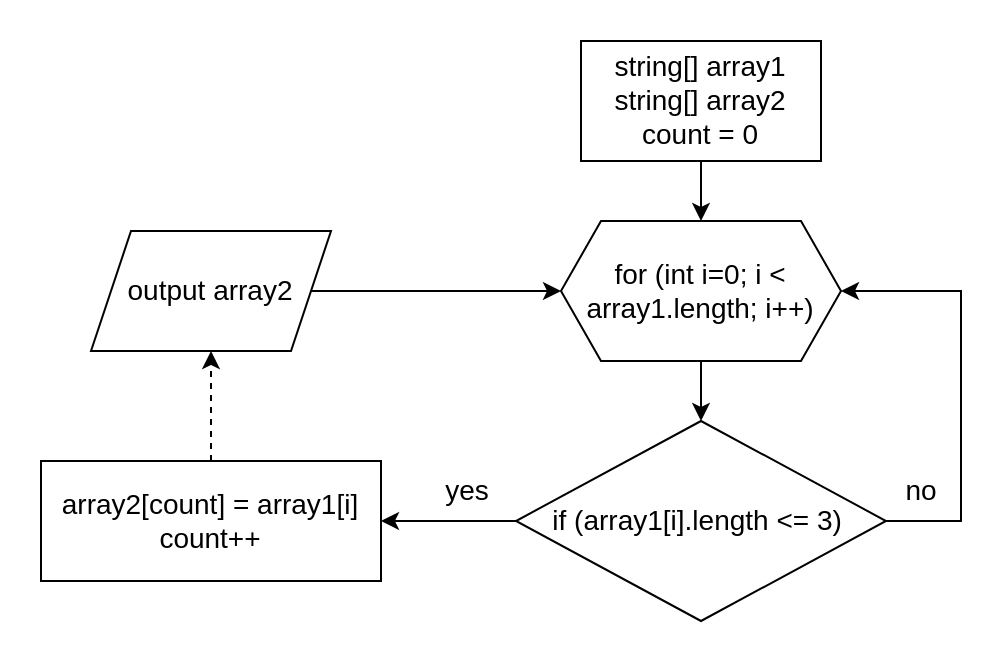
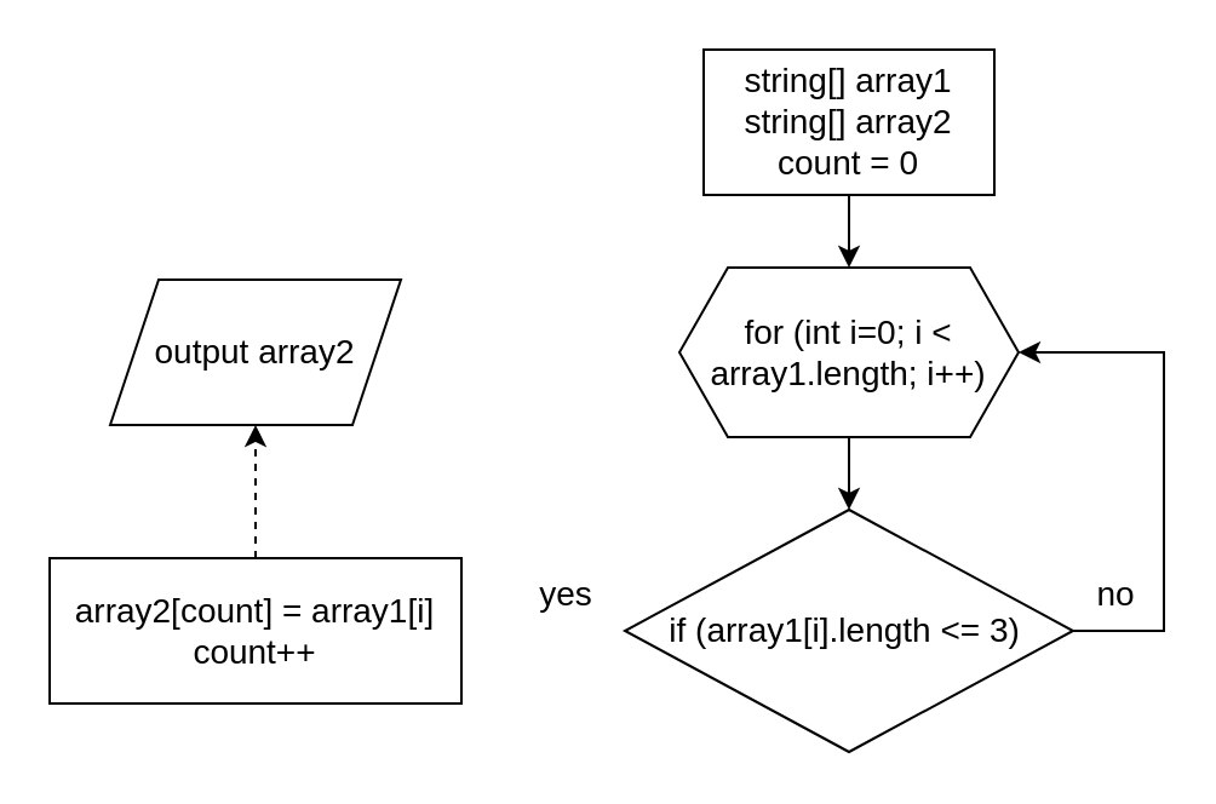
- <mxCell id="13" value="" style="edgeStyle=orthogonalEdgeStyle;rounded=0;orthogonalLoop=1;jettySize=auto;html=1;fontSize=14;" edge="1" parent="1" source="14" target="5"><mxGeometry relative="1" as="geometry" /></mxCell>
- <mxCell id="7" value="" style="edgeStyle=orthogonalEdgeStyle;rounded=0;orthogonalLoop=1;jettySize=auto;html=1;fontSize=14;" edge="1" parent="1" source="8" target="10"><mxGeometry relative="1" as="geometry" /></mxCell>
